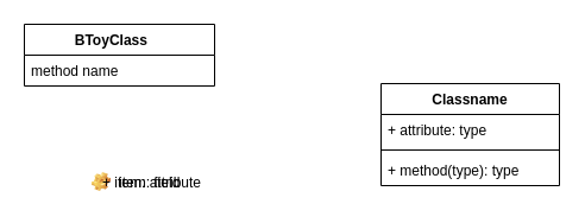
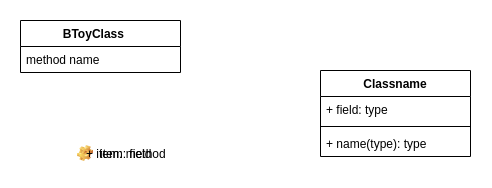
- <mxCell id="5" value="+ attribute: type" style="text;strokeColor=none;fillColor=none;align=left;verticalAlign=top;spacingLeft=4;spacingRight=4;overflow=hidden;rotatable=0;points=[[0,0.5],[1,0.5]];portConstraint=eastwest;" vertex="1" parent="4"><mxGeometry y="26" width="150" height="26" as="geometry" /></mxCell>
+ <mxCell id="5" value="+ field: type" style="text;strokeColor=none;fillColor=none;align=left;verticalAlign=top;spacingLeft=4;spacingRight=4;overflow=hidden;rotatable=0;points=[[0,0.5],[1,0.5]];portConstraint=eastwest;" vertex="1" parent="4"><mxGeometry y="26" width="150" height="26" as="geometry" /></mxCell>
- <mxCell id="7" value="+ method(type): type" style="text;strokeColor=none;fillColor=none;align=left;verticalAlign=top;spacingLeft=4;spacingRight=4;overflow=hidden;rotatable=0;points=[[0,0.5],[1,0.5]];portConstraint=eastwest;" vertex="1" parent="4"><mxGeometry y="60" width="150" height="26" as="geometry" /></mxCell>
+ <mxCell id="7" value="+ name(type): type" style="text;strokeColor=none;fillColor=none;align=left;verticalAlign=top;spacingLeft=4;spacingRight=4;overflow=hidden;rotatable=0;points=[[0,0.5],[1,0.5]];portConstraint=eastwest;" vertex="1" parent="4"><mxGeometry y="60" width="150" height="26" as="geometry" /></mxCell>
- <mxCell id="9" value="+ item: attribute" style="text;strokeColor=none;fillColor=none;align=left;verticalAlign=top;spacingLeft=4;spacingRight=4;overflow=hidden;rotatable=0;points=[[0,0.5],[1,0.5]];portConstraint=eastwest;" vertex="1" parent="1"><mxGeometry x="80" y="140" width="100" height="26" as="geometry" /></mxCell>
+ <mxCell id="9" value="+ item: method" style="text;strokeColor=none;fillColor=none;align=left;verticalAlign=top;spacingLeft=4;spacingRight=4;overflow=hidden;rotatable=0;points=[[0,0.5],[1,0.5]];portConstraint=eastwest;" vertex="1" parent="1"><mxGeometry x="80" y="140" width="100" height="26" as="geometry" /></mxCell>
